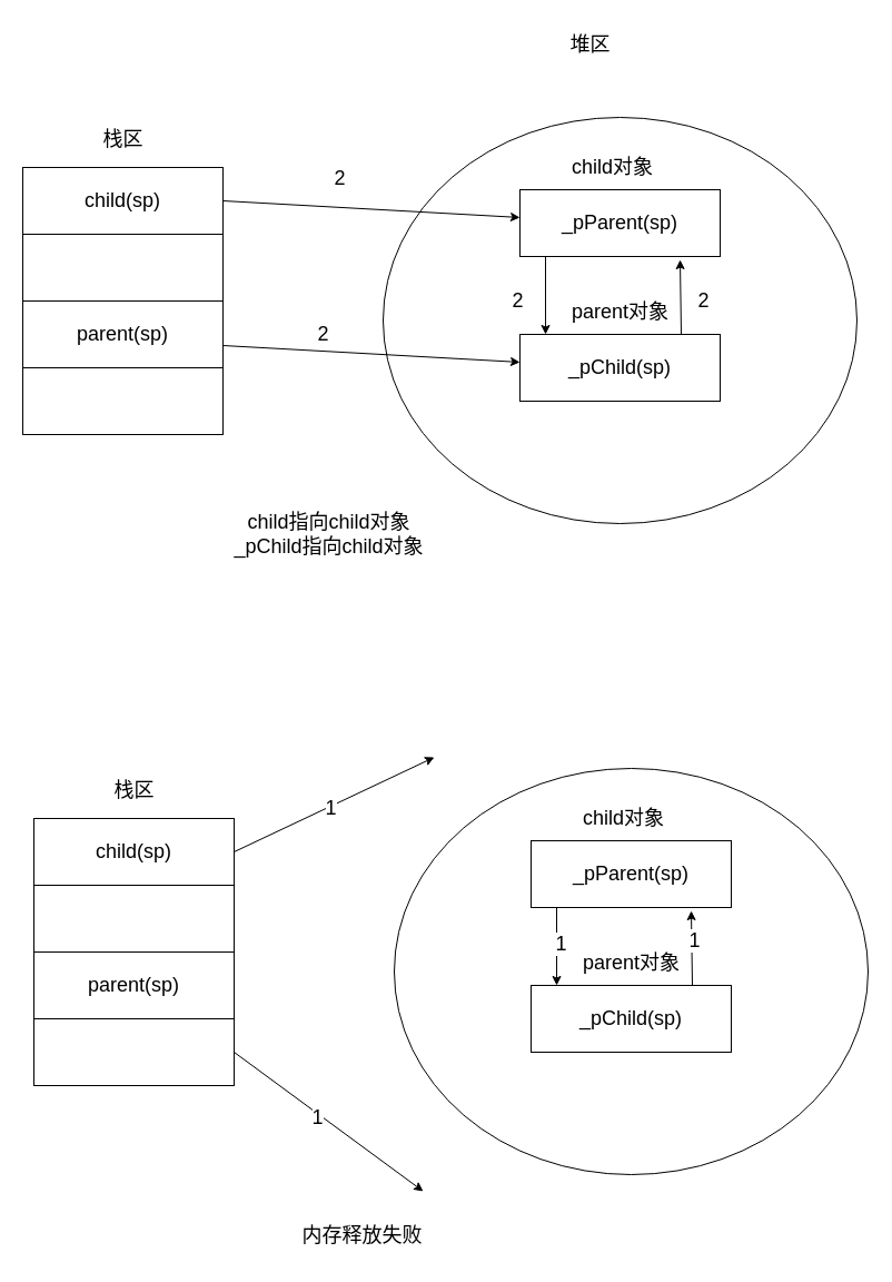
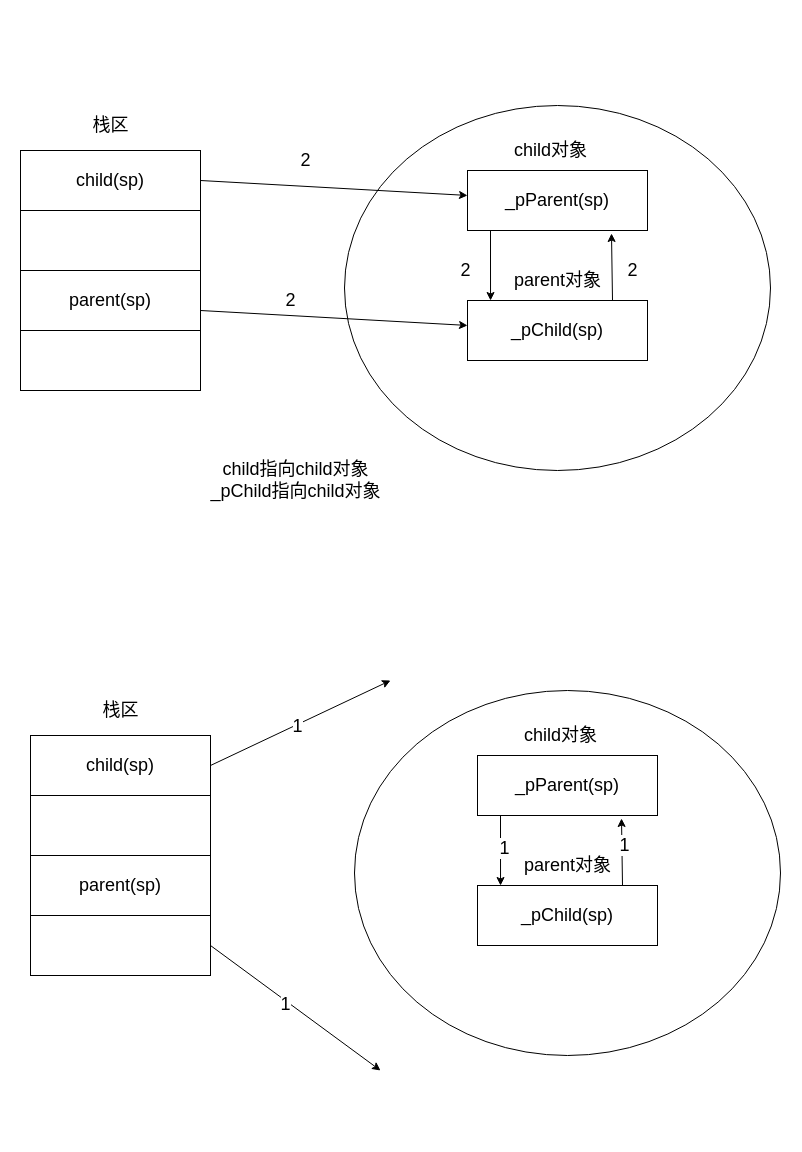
- <mxCell id="9" value="堆区" style="text;html=1;align=center;verticalAlign=middle;resizable=0;points=[];autosize=1;strokeColor=none;fillColor=none;fontSize=18;" vertex="1" parent="1"><mxGeometry x="500" y="20" width="60" height="40" as="geometry" /></mxCell>
- <mxCell id="40" value="内存释放失败" style="text;html=1;align=center;verticalAlign=middle;resizable=0;points=[];autosize=1;strokeColor=none;fillColor=none;fontSize=18;" vertex="1" parent="1"><mxGeometry x="260" y="1090" width="130" height="40" as="geometry" /></mxCell>
